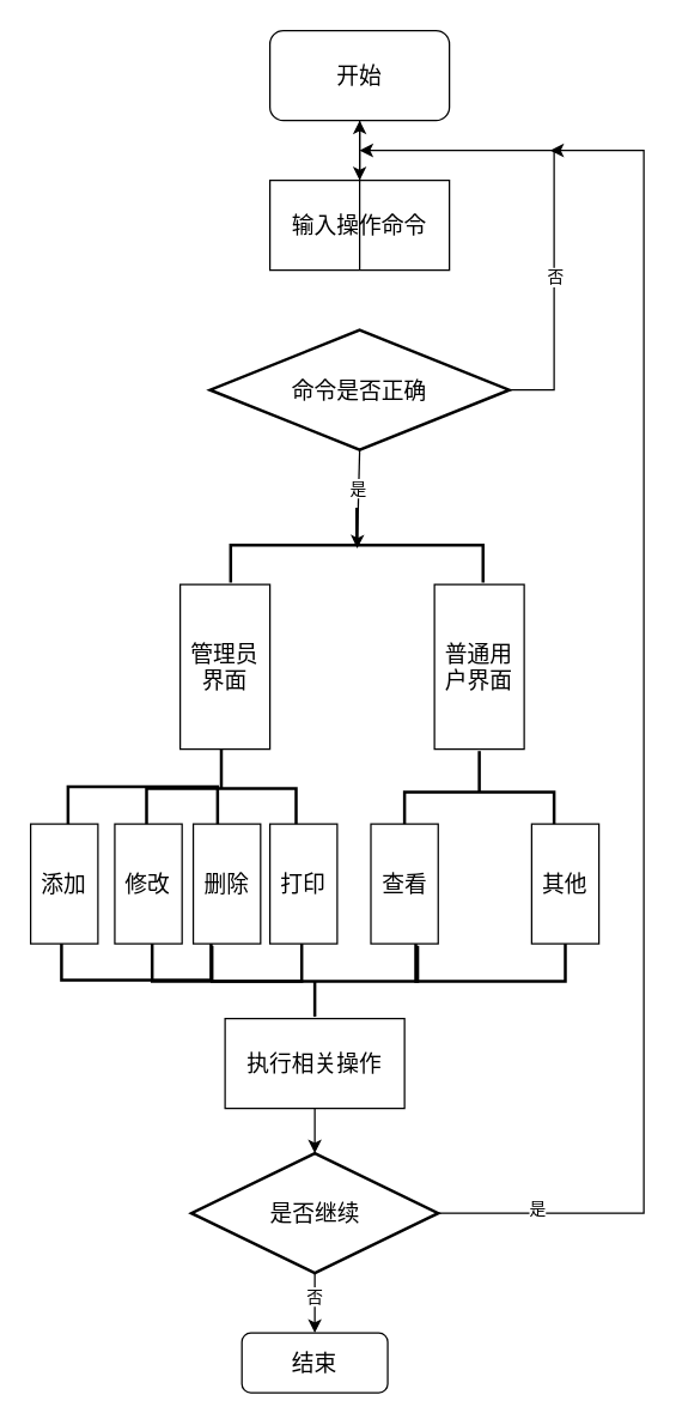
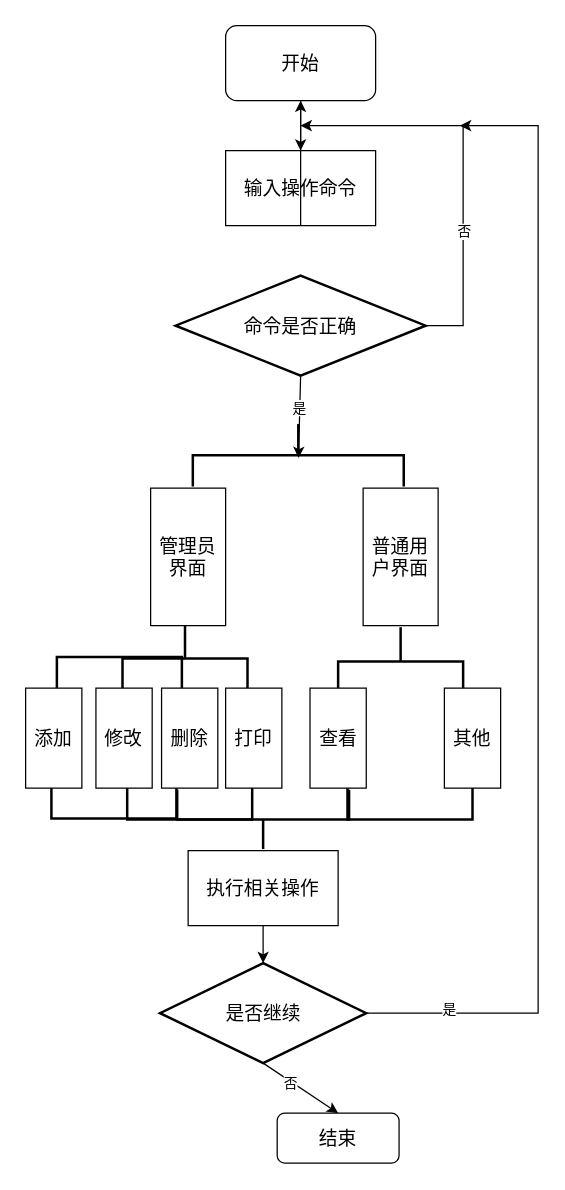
- <mxCell id="23" value="&lt;font style=&quot;font-size: 15px;&quot;&gt;结束&lt;/font&gt;" style="rounded=1;whiteSpace=wrap;html=1;" vertex="1" parent="1"><mxGeometry x="161.25" y="890" width="97.5" height="40" as="geometry" /></mxCell>
+ <mxCell id="23" value="&lt;font style=&quot;font-size: 15px;&quot;&gt;结束&lt;/font&gt;" style="rounded=1;whiteSpace=wrap;html=1;" vertex="1" parent="1"><mxGeometry x="221.25" y="890" width="97.5" height="40" as="geometry" /></mxCell>
